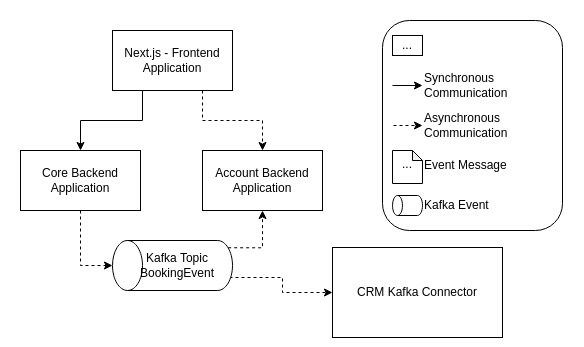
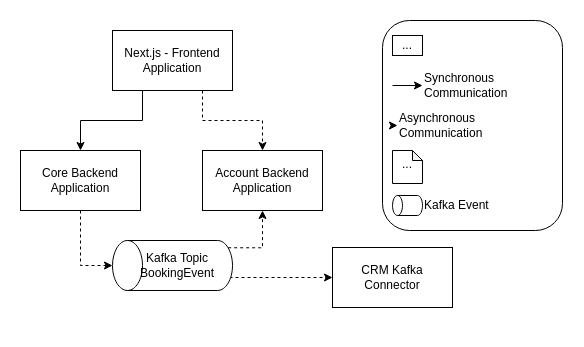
- <mxCell id="17" value="Asynchronous Communication" style="text;html=1;strokeColor=none;fillColor=none;align=left;verticalAlign=middle;whiteSpace=wrap;rounded=0;" parent="1" vertex="1"><mxGeometry x="422" y="110" width="140" height="30" as="geometry" /></mxCell>
+ <mxCell id="17" value="Asynchronous Communication" style="text;html=1;strokeColor=none;fillColor=none;align=left;verticalAlign=middle;whiteSpace=wrap;rounded=0;" parent="1" vertex="1"><mxGeometry x="397" y="110" width="140" height="30" as="geometry" /></mxCell>
- <mxCell id="19" value="Event Message" style="text;html=1;strokeColor=none;fillColor=none;align=left;verticalAlign=middle;whiteSpace=wrap;rounded=0;" parent="1" vertex="1"><mxGeometry x="422" y="150" width="140" height="30" as="geometry" /></mxCell>
- <mxCell id="8" value="CRM Kafka Connector" style="rounded=0;whiteSpace=wrap;html=1;" parent="1" vertex="1"><mxGeometry x="332" y="247" width="170" height="90" as="geometry" /></mxCell>
+ <mxCell id="8" value="CRM Kafka Connector" style="rounded=0;whiteSpace=wrap;html=1;" parent="1" vertex="1"><mxGeometry x="332" y="247" width="120" height="60" as="geometry" /></mxCell>
